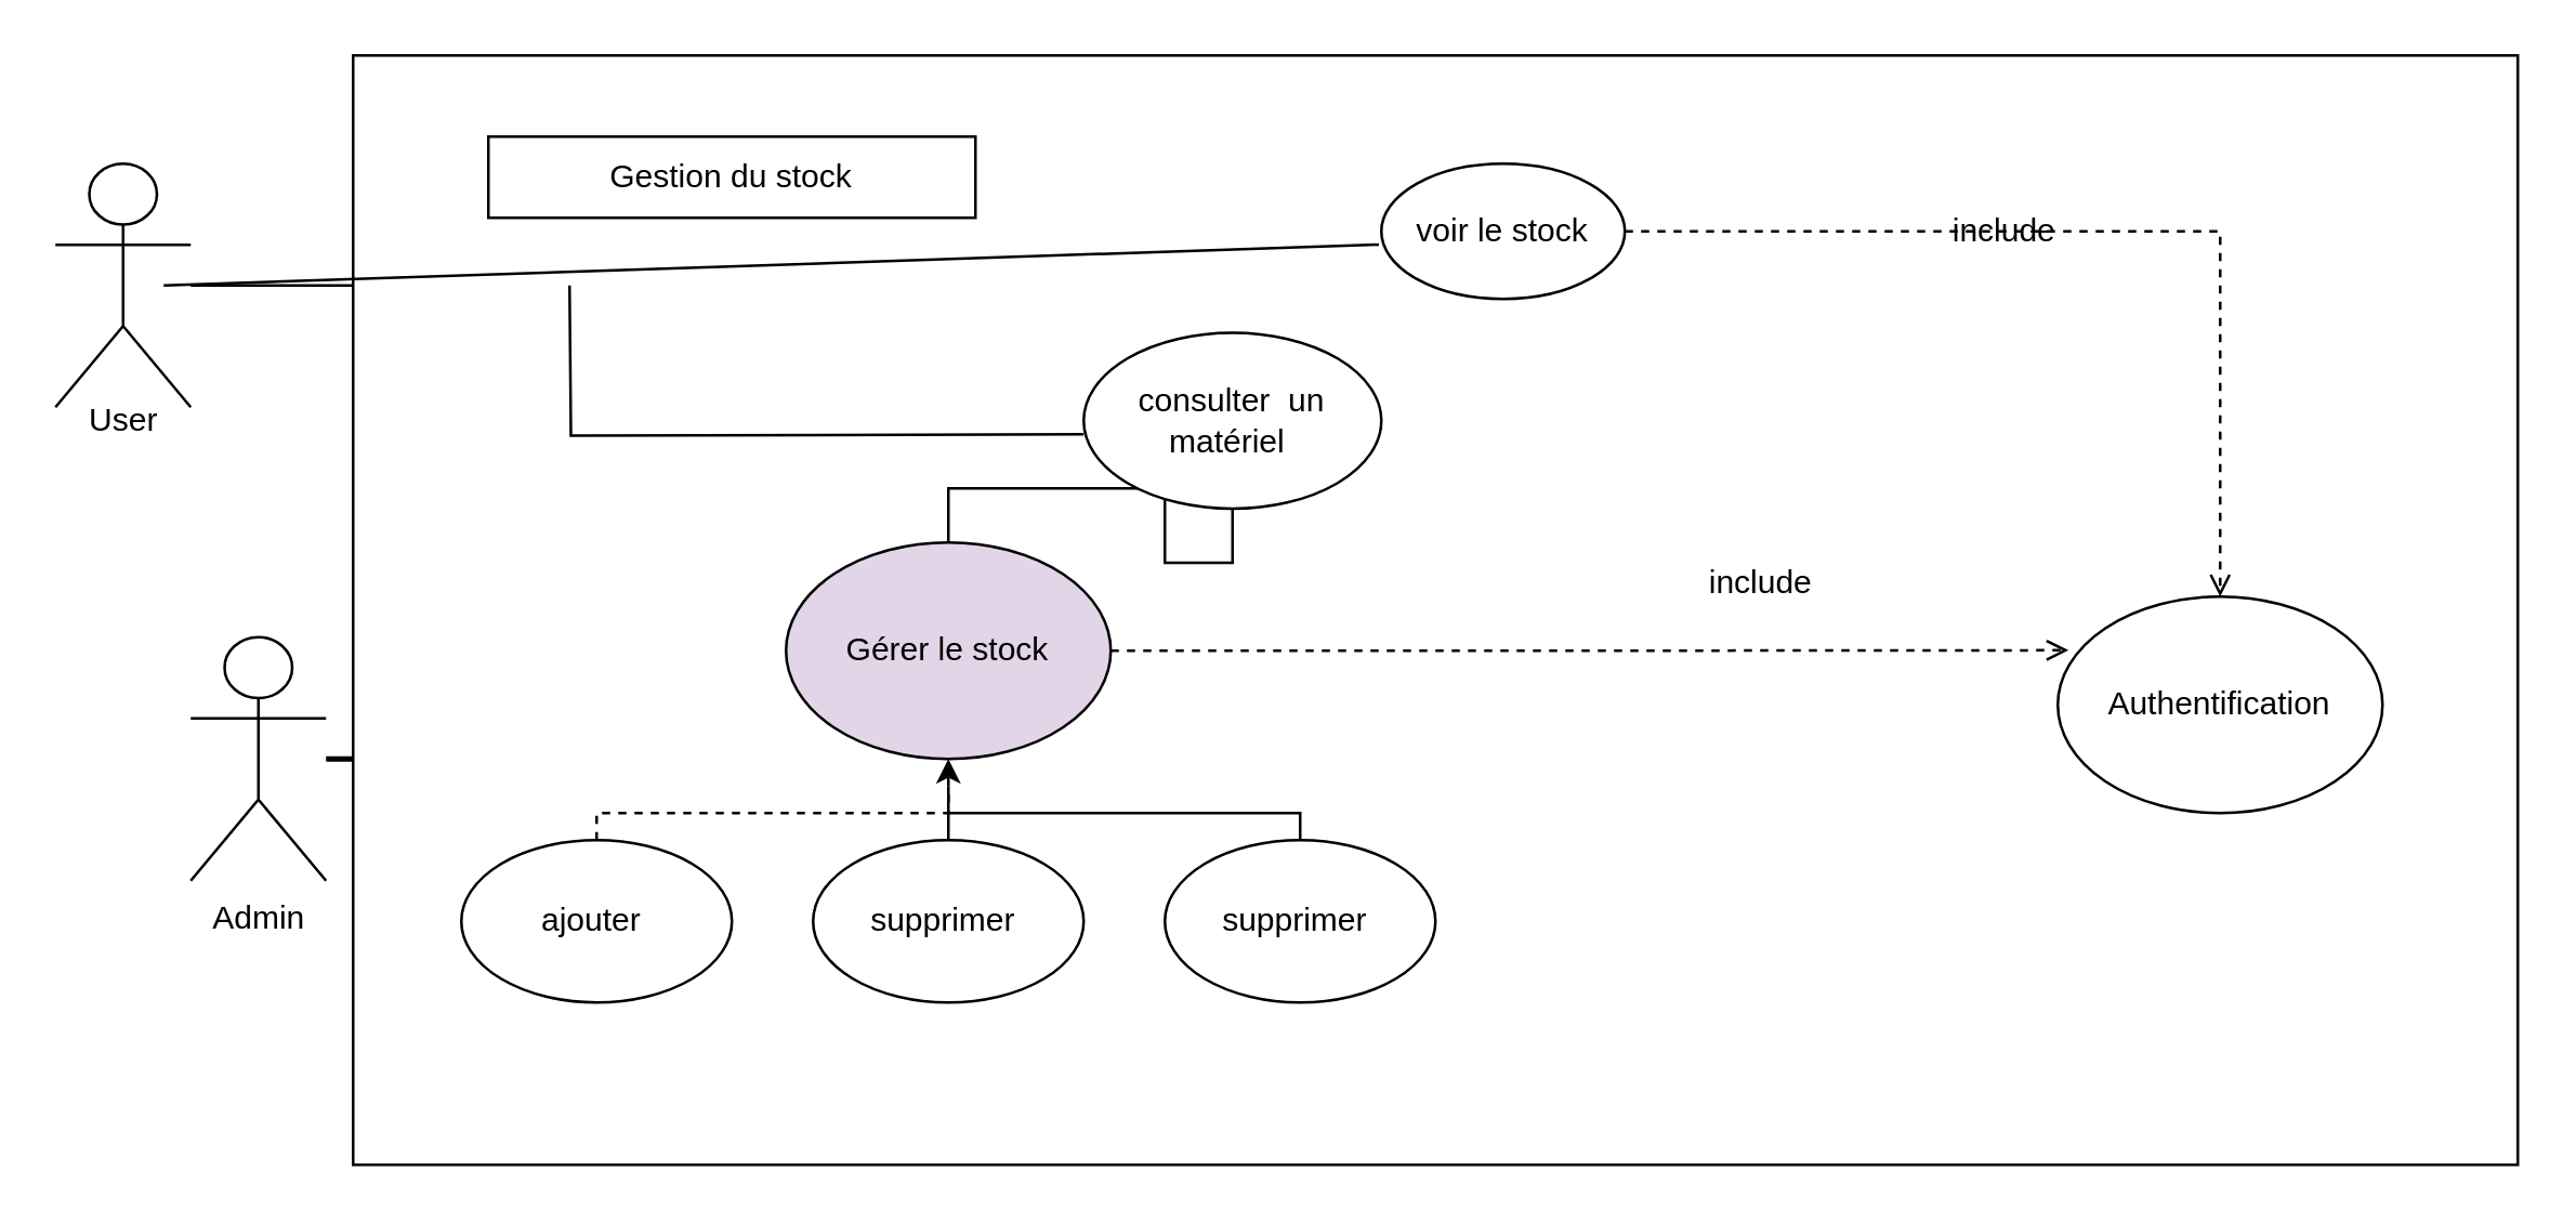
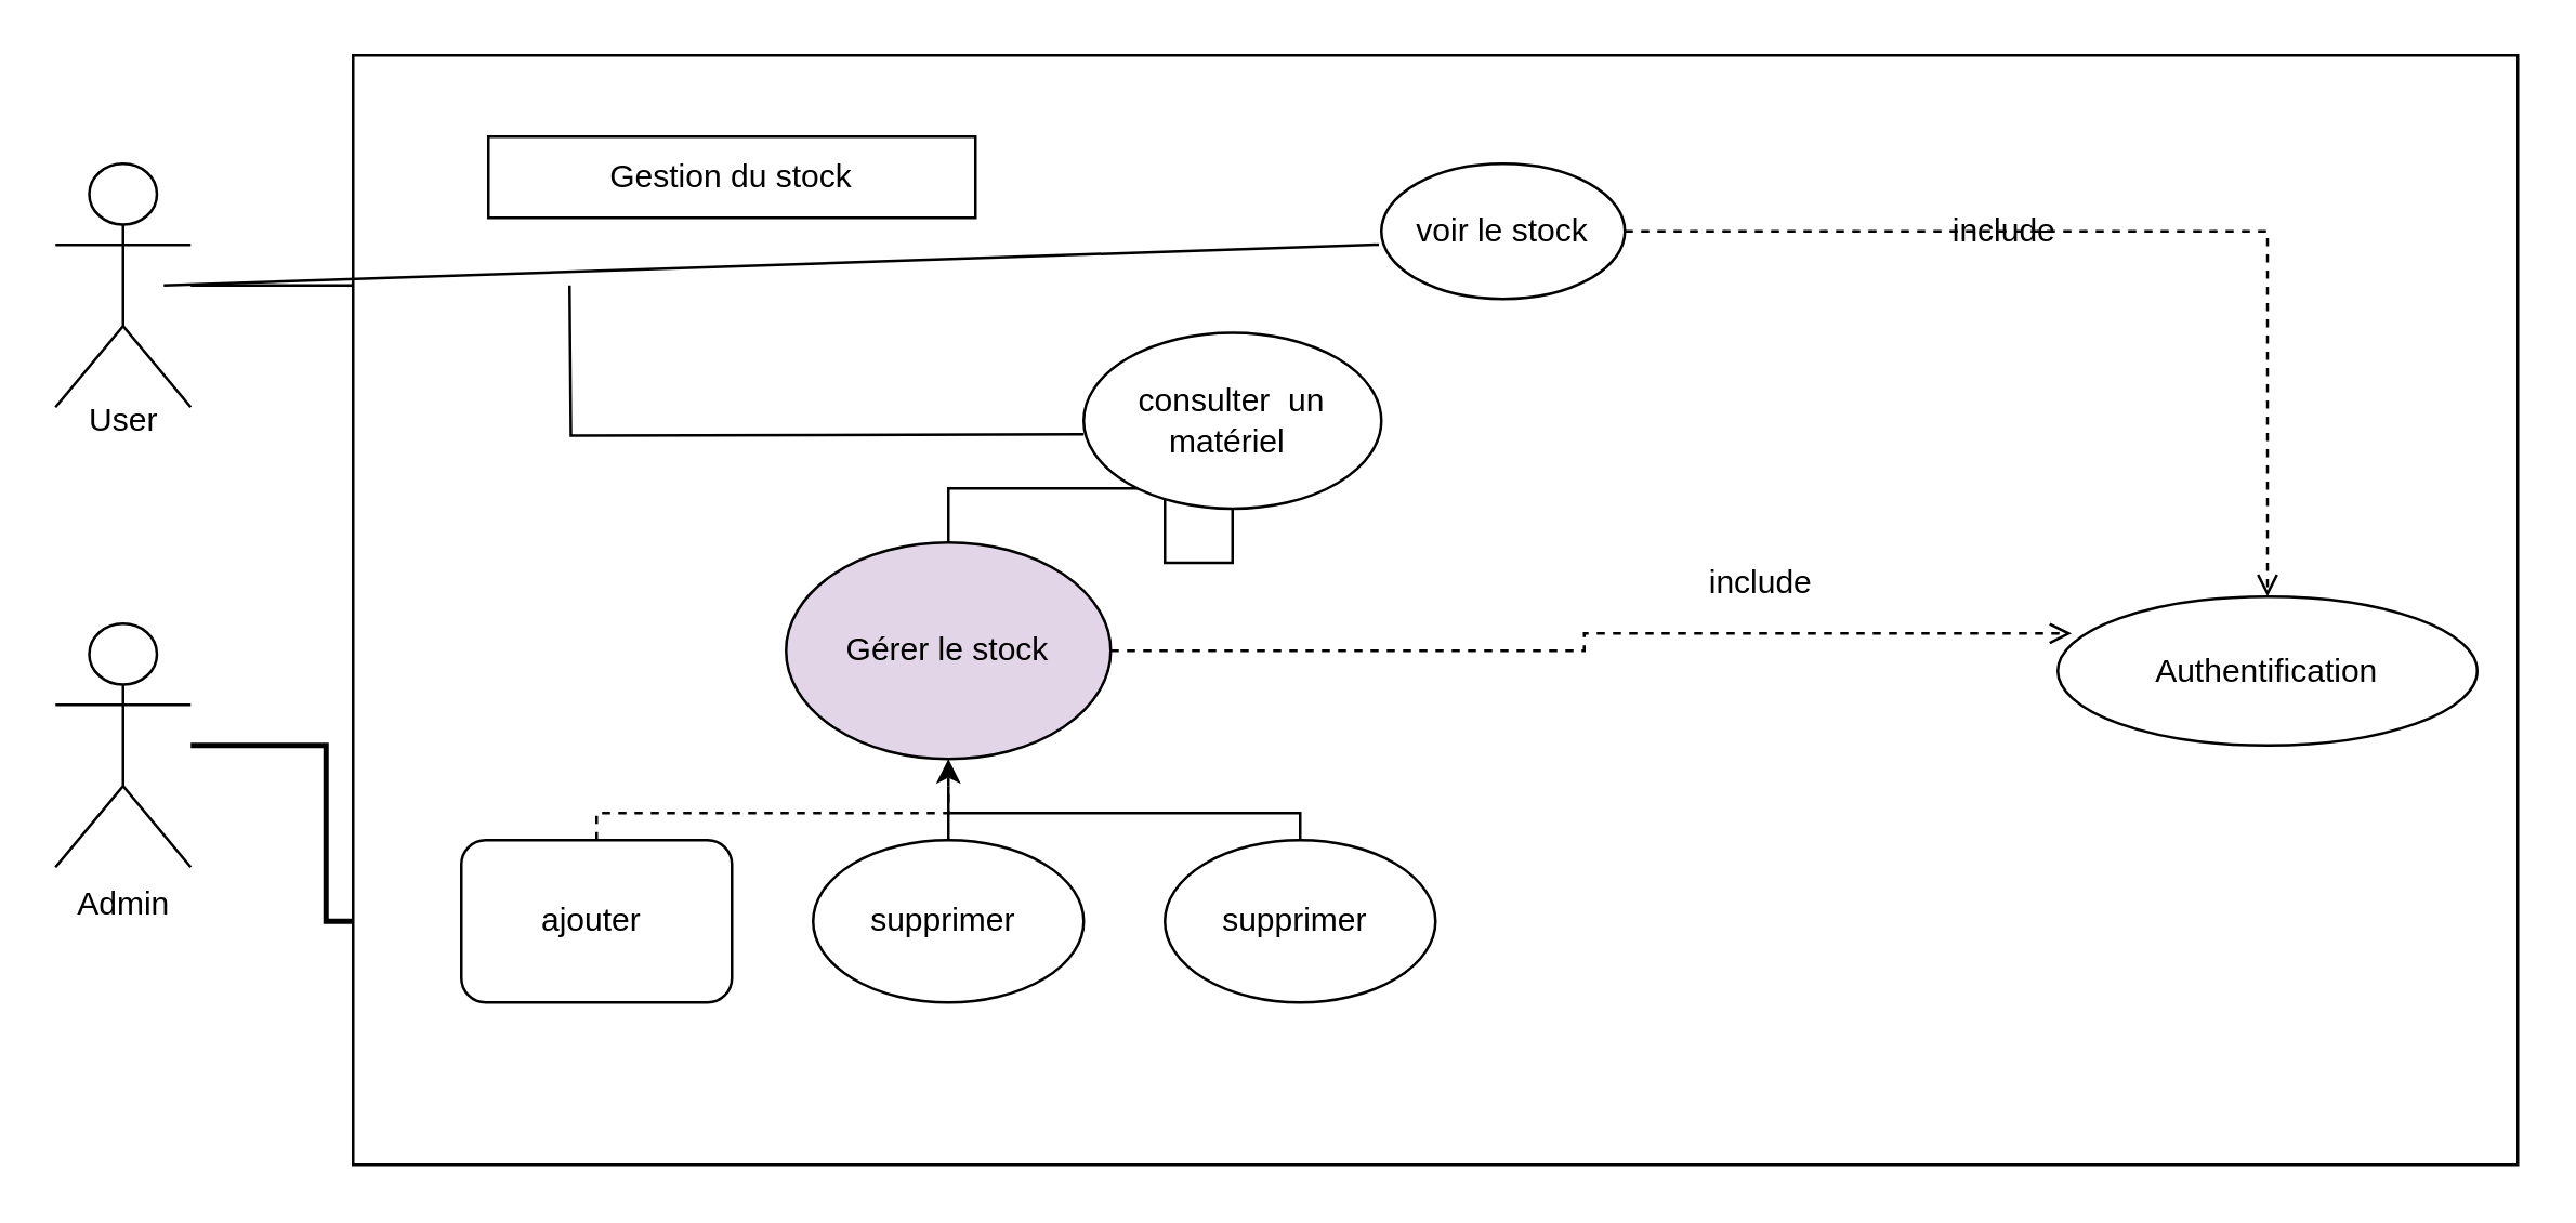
- <mxCell id="21" value="Authentification" style="ellipse;whiteSpace=wrap;html=1;" vertex="1" parent="1"><mxGeometry x="760" y="220" width="120" height="80" as="geometry" /></mxCell>
+ <mxCell id="21" value="Authentification" style="ellipse;whiteSpace=wrap;html=1;" vertex="1" parent="1"><mxGeometry x="760" y="220" width="155" height="55" as="geometry" /></mxCell>
- <mxCell id="3" value="Admin" style="shape=umlActor;verticalLabelPosition=bottom;verticalAlign=top;html=1;" vertex="1" parent="1"><mxGeometry x="70" y="235" width="50" height="90" as="geometry" /></mxCell>
+ <mxCell id="3" value="Admin" style="shape=umlActor;verticalLabelPosition=bottom;verticalAlign=top;html=1;" vertex="1" parent="1"><mxGeometry x="20" y="230" width="50" height="90" as="geometry" /></mxCell>
- <mxCell id="16" value="ajouter&amp;nbsp;" style="ellipse;whiteSpace=wrap;html=1;" vertex="1" parent="1"><mxGeometry x="170" y="310" width="100" height="60" as="geometry" /></mxCell>
+ <mxCell id="16" value="ajouter&amp;nbsp;" style="whiteSpace=wrap;html=1;rounded=1;" vertex="1" parent="1"><mxGeometry x="170" y="310" width="100" height="60" as="geometry" /></mxCell>
